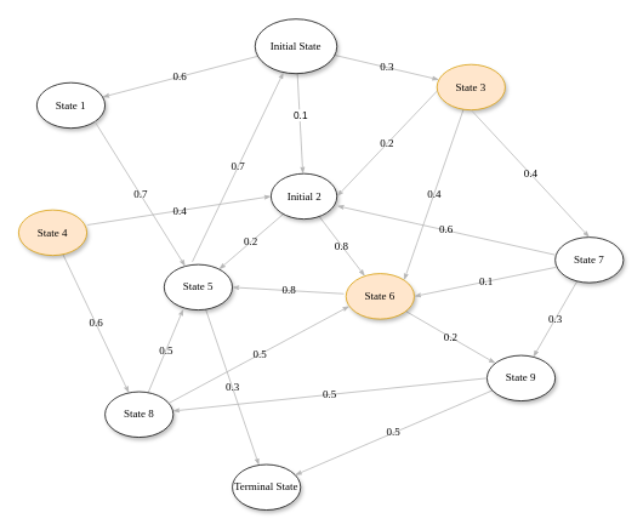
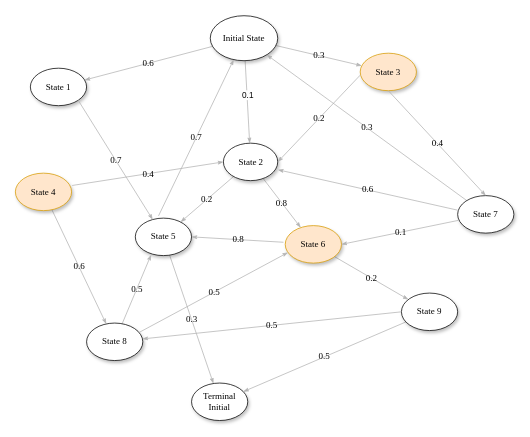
- <mxCell id="10" value="0.4" style="edgeStyle=none;rounded=1;html=1;labelBackgroundColor=none;startArrow=none;startFill=0;startSize=5;endArrow=classicThin;endFill=1;endSize=5;jettySize=auto;orthogonalLoop=1;strokeColor=#B3B3B3;strokeWidth=1;fontFamily=Verdana;fontSize=12;entryX=1;entryY=0;entryDx=0;entryDy=0;" parent="1" source="11" target="17" edge="1"><mxGeometry x="-0.002" relative="1" as="geometry"><mxPoint as="offset" /></mxGeometry></mxCell>
- <mxCell id="9" value="&lt;span&gt;Initial 2&lt;/span&gt;" style="ellipse;whiteSpace=wrap;html=1;rounded=0;shadow=1;comic=0;labelBackgroundColor=none;strokeWidth=1;fontFamily=Verdana;fontSize=12;align=center;" parent="1" vertex="1"><mxGeometry x="297.5" y="190" width="72.5" height="50" as="geometry" /></mxCell>
+ <mxCell id="9" value="&lt;span&gt;State 2&lt;/span&gt;" style="ellipse;whiteSpace=wrap;html=1;rounded=0;shadow=1;comic=0;labelBackgroundColor=none;strokeWidth=1;fontFamily=Verdana;fontSize=12;align=center;" parent="1" vertex="1"><mxGeometry x="297.5" y="190" width="72.5" height="50" as="geometry" /></mxCell>
- <mxCell id="12" value="0.3" style="edgeStyle=none;rounded=1;html=1;labelBackgroundColor=none;startArrow=none;startFill=0;startSize=5;endArrow=classicThin;endFill=1;endSize=5;jettySize=auto;orthogonalLoop=1;strokeColor=#B3B3B3;strokeWidth=1;fontFamily=Verdana;fontSize=12" parent="1" source="13" target="15" edge="1"><mxGeometry x="-0.002" relative="1" as="geometry"><mxPoint as="offset" /></mxGeometry></mxCell>
+ <mxCell id="12" value="0.3" style="edgeStyle=none;rounded=1;html=1;labelBackgroundColor=none;startArrow=none;startFill=0;startSize=5;endArrow=classicThin;endFill=1;endSize=5;jettySize=auto;orthogonalLoop=1;strokeColor=#B3B3B3;strokeWidth=1;fontFamily=Verdana;fontSize=12;" parent="1" source="13" target="6" edge="1"><mxGeometry x="-0.002" relative="1" as="geometry"><mxPoint as="offset" /></mxGeometry></mxCell>
- <mxCell id="20" value="Terminal State" style="ellipse;whiteSpace=wrap;html=1;rounded=0;shadow=1;comic=0;labelBackgroundColor=none;strokeWidth=1;fontFamily=Verdana;fontSize=12;align=center;" parent="1" vertex="1"><mxGeometry x="255" y="510" width="75" height="50" as="geometry" /></mxCell>
+ <mxCell id="20" value="Terminal Initial" style="ellipse;whiteSpace=wrap;html=1;rounded=0;shadow=1;comic=0;labelBackgroundColor=none;strokeWidth=1;fontFamily=Verdana;fontSize=12;align=center;" parent="1" vertex="1"><mxGeometry x="255" y="510" width="75" height="50" as="geometry" /></mxCell>
